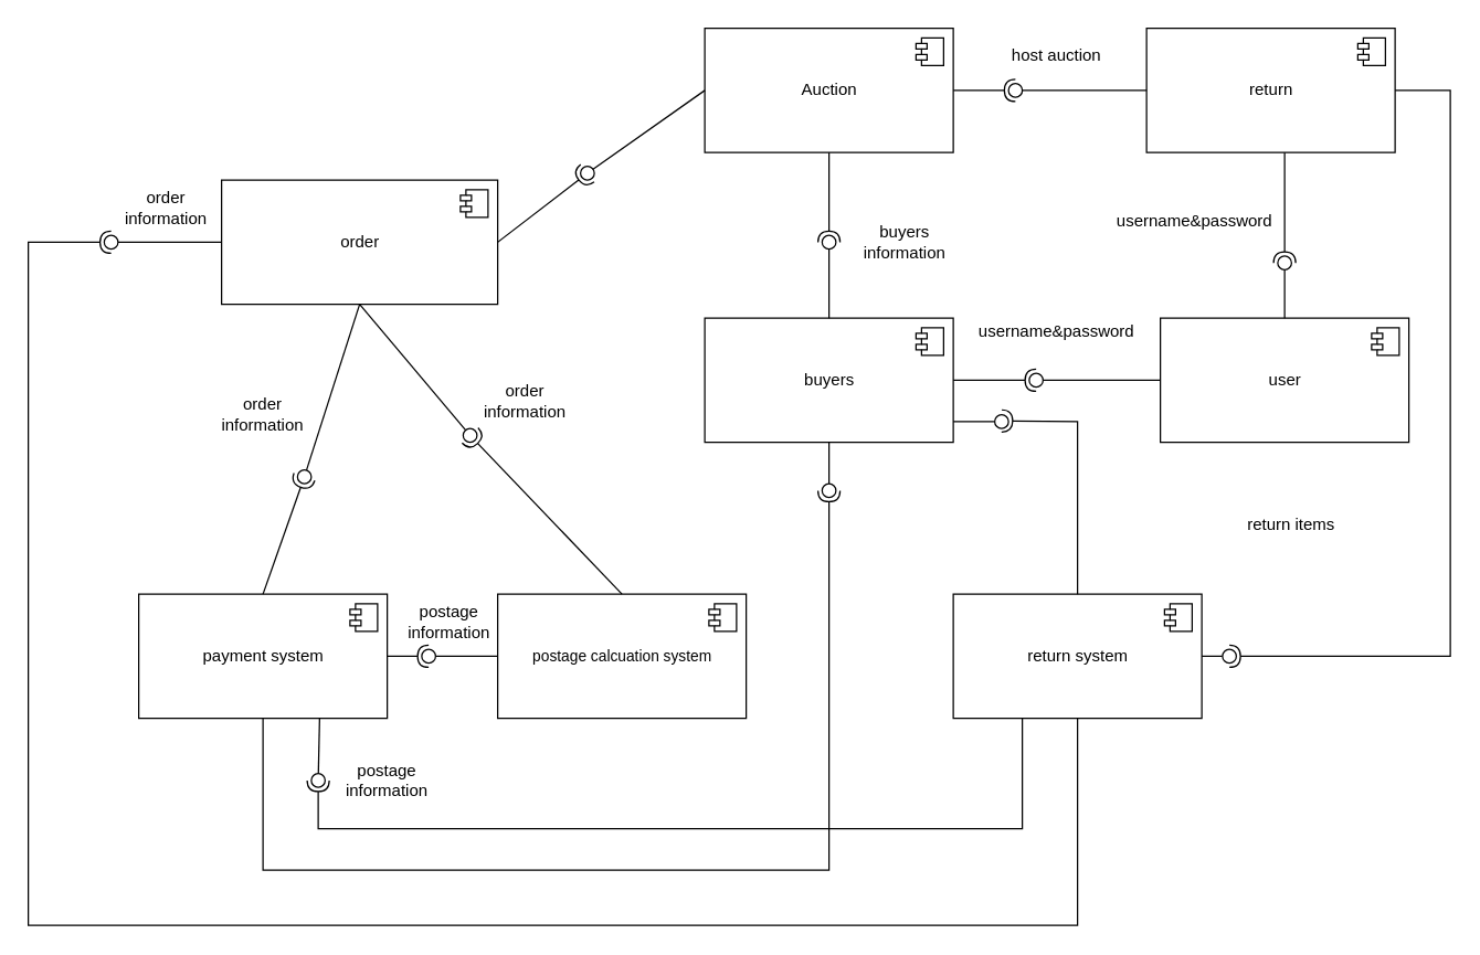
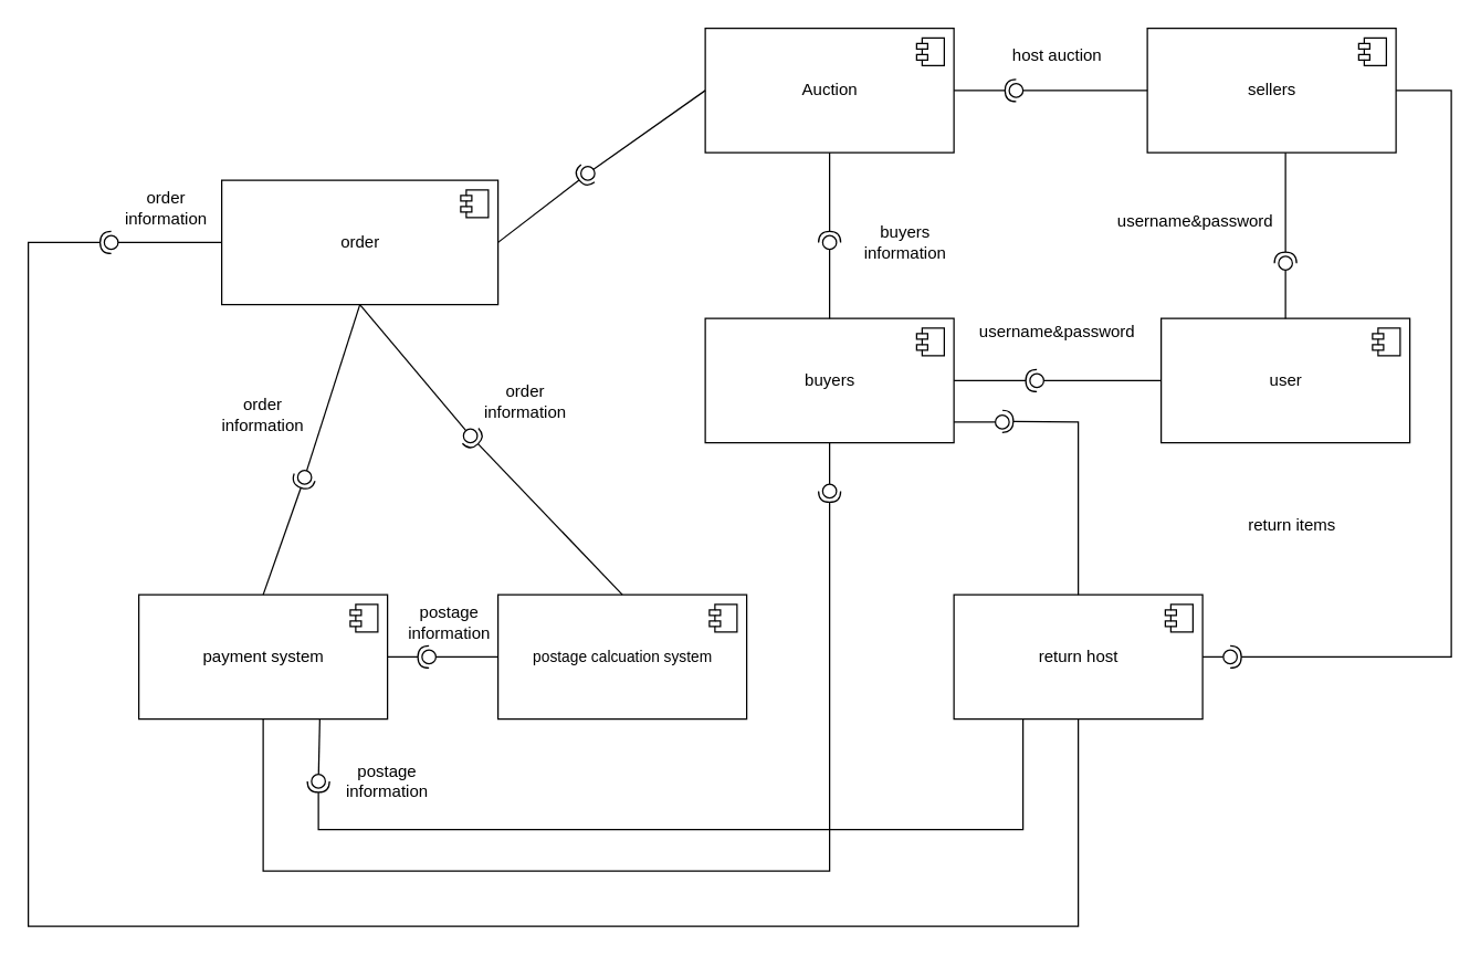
- <mxCell id="13" value="return" style="html=1;dropTarget=0;" parent="1" vertex="1"><mxGeometry x="830" y="20" width="180" height="90" as="geometry" /></mxCell>
+ <mxCell id="13" value="sellers" style="html=1;dropTarget=0;" parent="1" vertex="1"><mxGeometry x="830" y="20" width="180" height="90" as="geometry" /></mxCell>
- <mxCell id="50" value="return system" style="html=1;dropTarget=0;" parent="1" vertex="1"><mxGeometry x="690" y="430" width="180" height="90" as="geometry" /></mxCell>
+ <mxCell id="50" value="return host" style="html=1;dropTarget=0;" parent="1" vertex="1"><mxGeometry x="690" y="430" width="180" height="90" as="geometry" /></mxCell>
